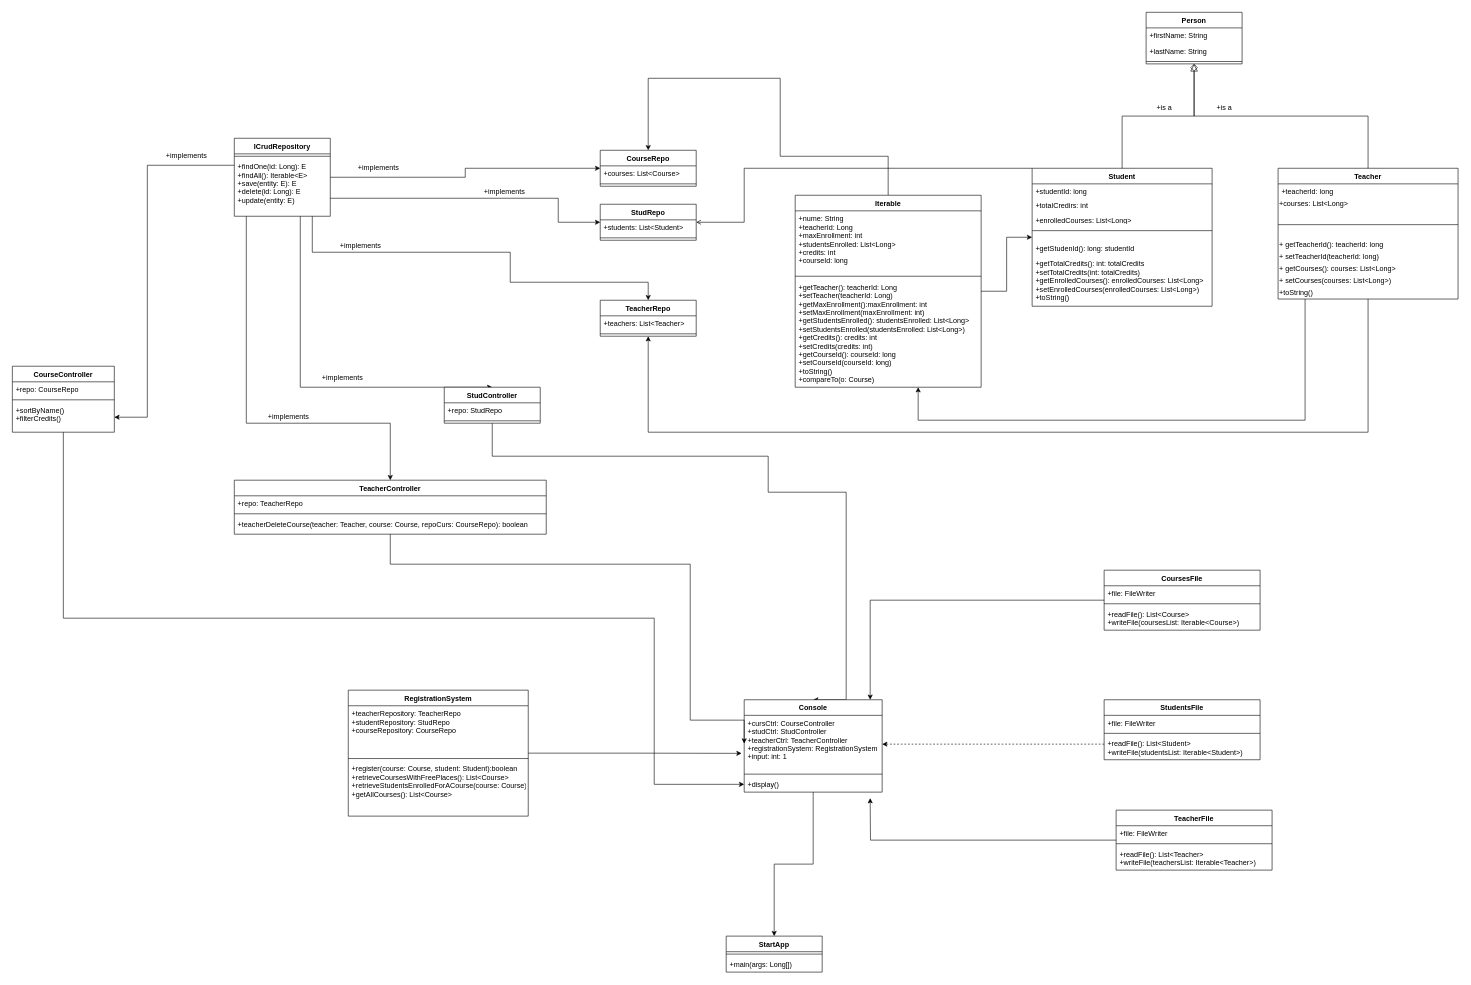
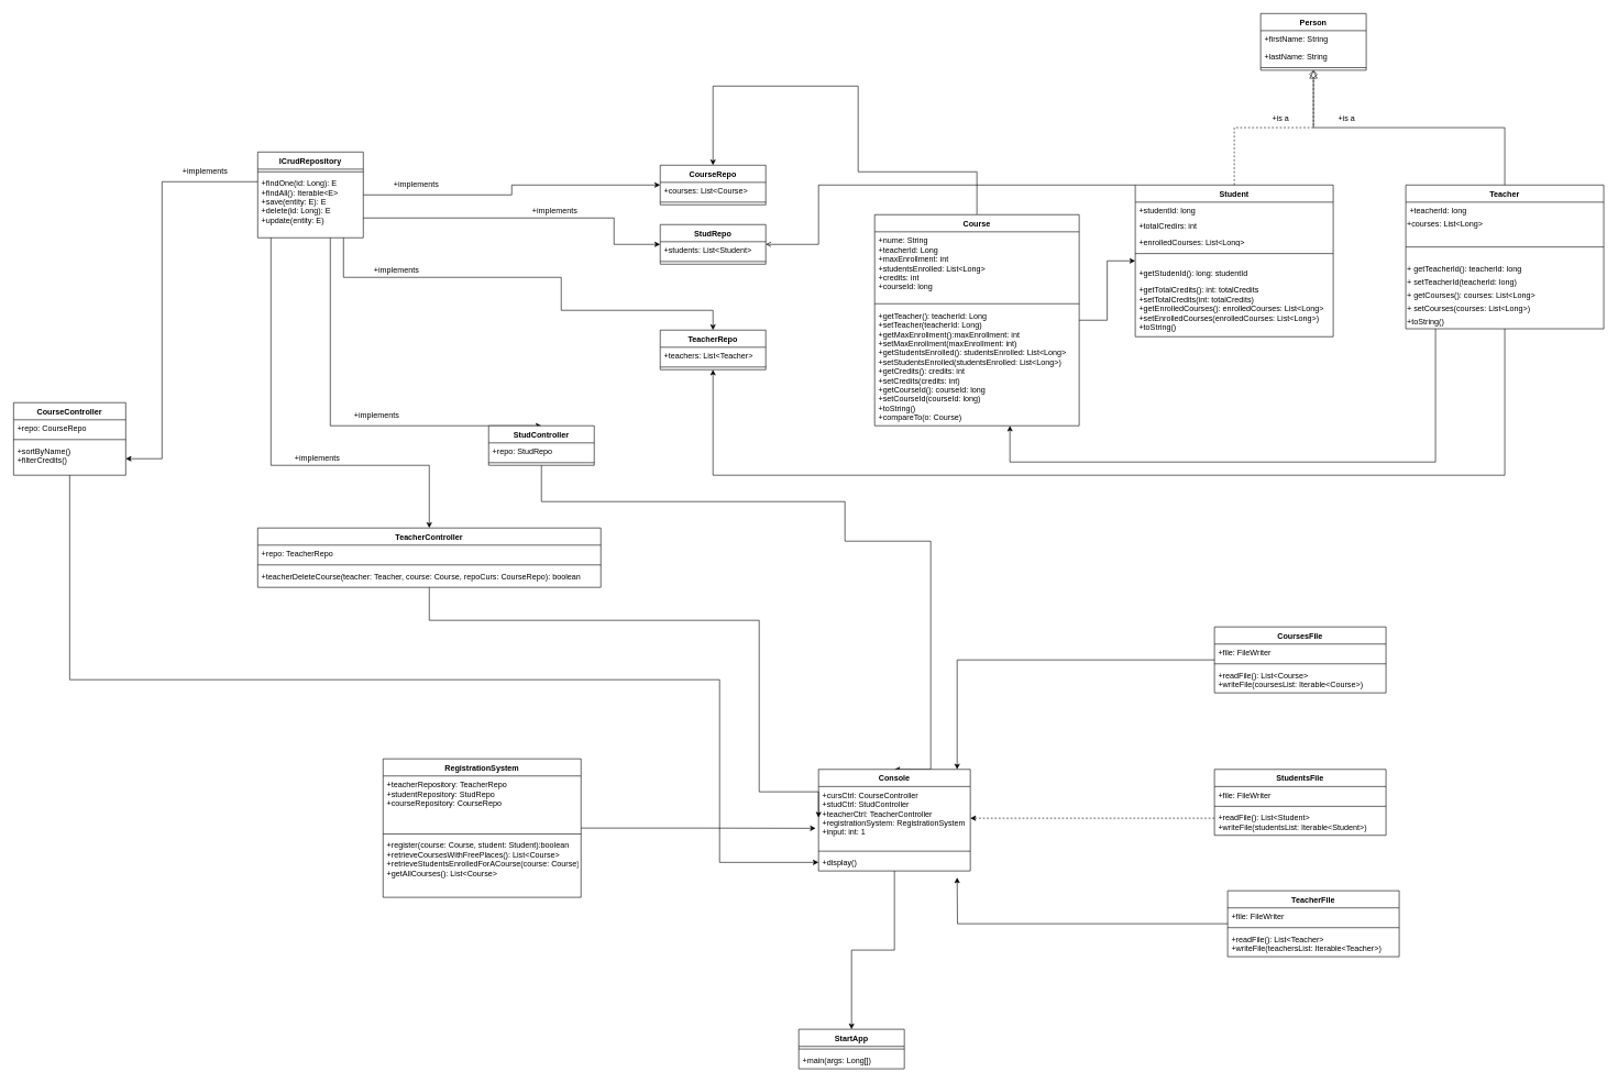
- <mxCell id="14" value="" style="endArrow=block;endSize=10;endFill=0;shadow=0;strokeWidth=1;rounded=0;edgeStyle=elbowEdgeStyle;elbow=vertical;" parent="1" source="7" target="2" edge="1"><mxGeometry width="160" relative="1" as="geometry"><mxPoint x="1890" y="103" as="sourcePoint" /><mxPoint x="1890" y="103" as="targetPoint" /></mxGeometry></mxCell>
+ <mxCell id="14" value="" style="endArrow=block;endSize=10;endFill=0;shadow=0;strokeWidth=1;rounded=0;edgeStyle=elbowEdgeStyle;elbow=vertical;dashed=1;" parent="1" source="7" target="2" edge="1"><mxGeometry width="160" relative="1" as="geometry"><mxPoint x="1890" y="103" as="sourcePoint" /><mxPoint x="1890" y="103" as="targetPoint" /></mxGeometry></mxCell>
- <mxCell id="30" value="Iterable" style="swimlane;fontStyle=1;align=center;verticalAlign=top;childLayout=stackLayout;horizontal=1;startSize=26;horizontalStack=0;resizeParent=1;resizeParentMax=0;resizeLast=0;collapsible=1;marginBottom=0;" vertex="1" parent="1"><mxGeometry x="1325" y="325" width="310" height="320" as="geometry" /></mxCell>
+ <mxCell id="30" value="Course" style="swimlane;fontStyle=1;align=center;verticalAlign=top;childLayout=stackLayout;horizontal=1;startSize=26;horizontalStack=0;resizeParent=1;resizeParentMax=0;resizeLast=0;collapsible=1;marginBottom=0;" vertex="1" parent="1"><mxGeometry x="1325" y="325" width="310" height="320" as="geometry" /></mxCell>
